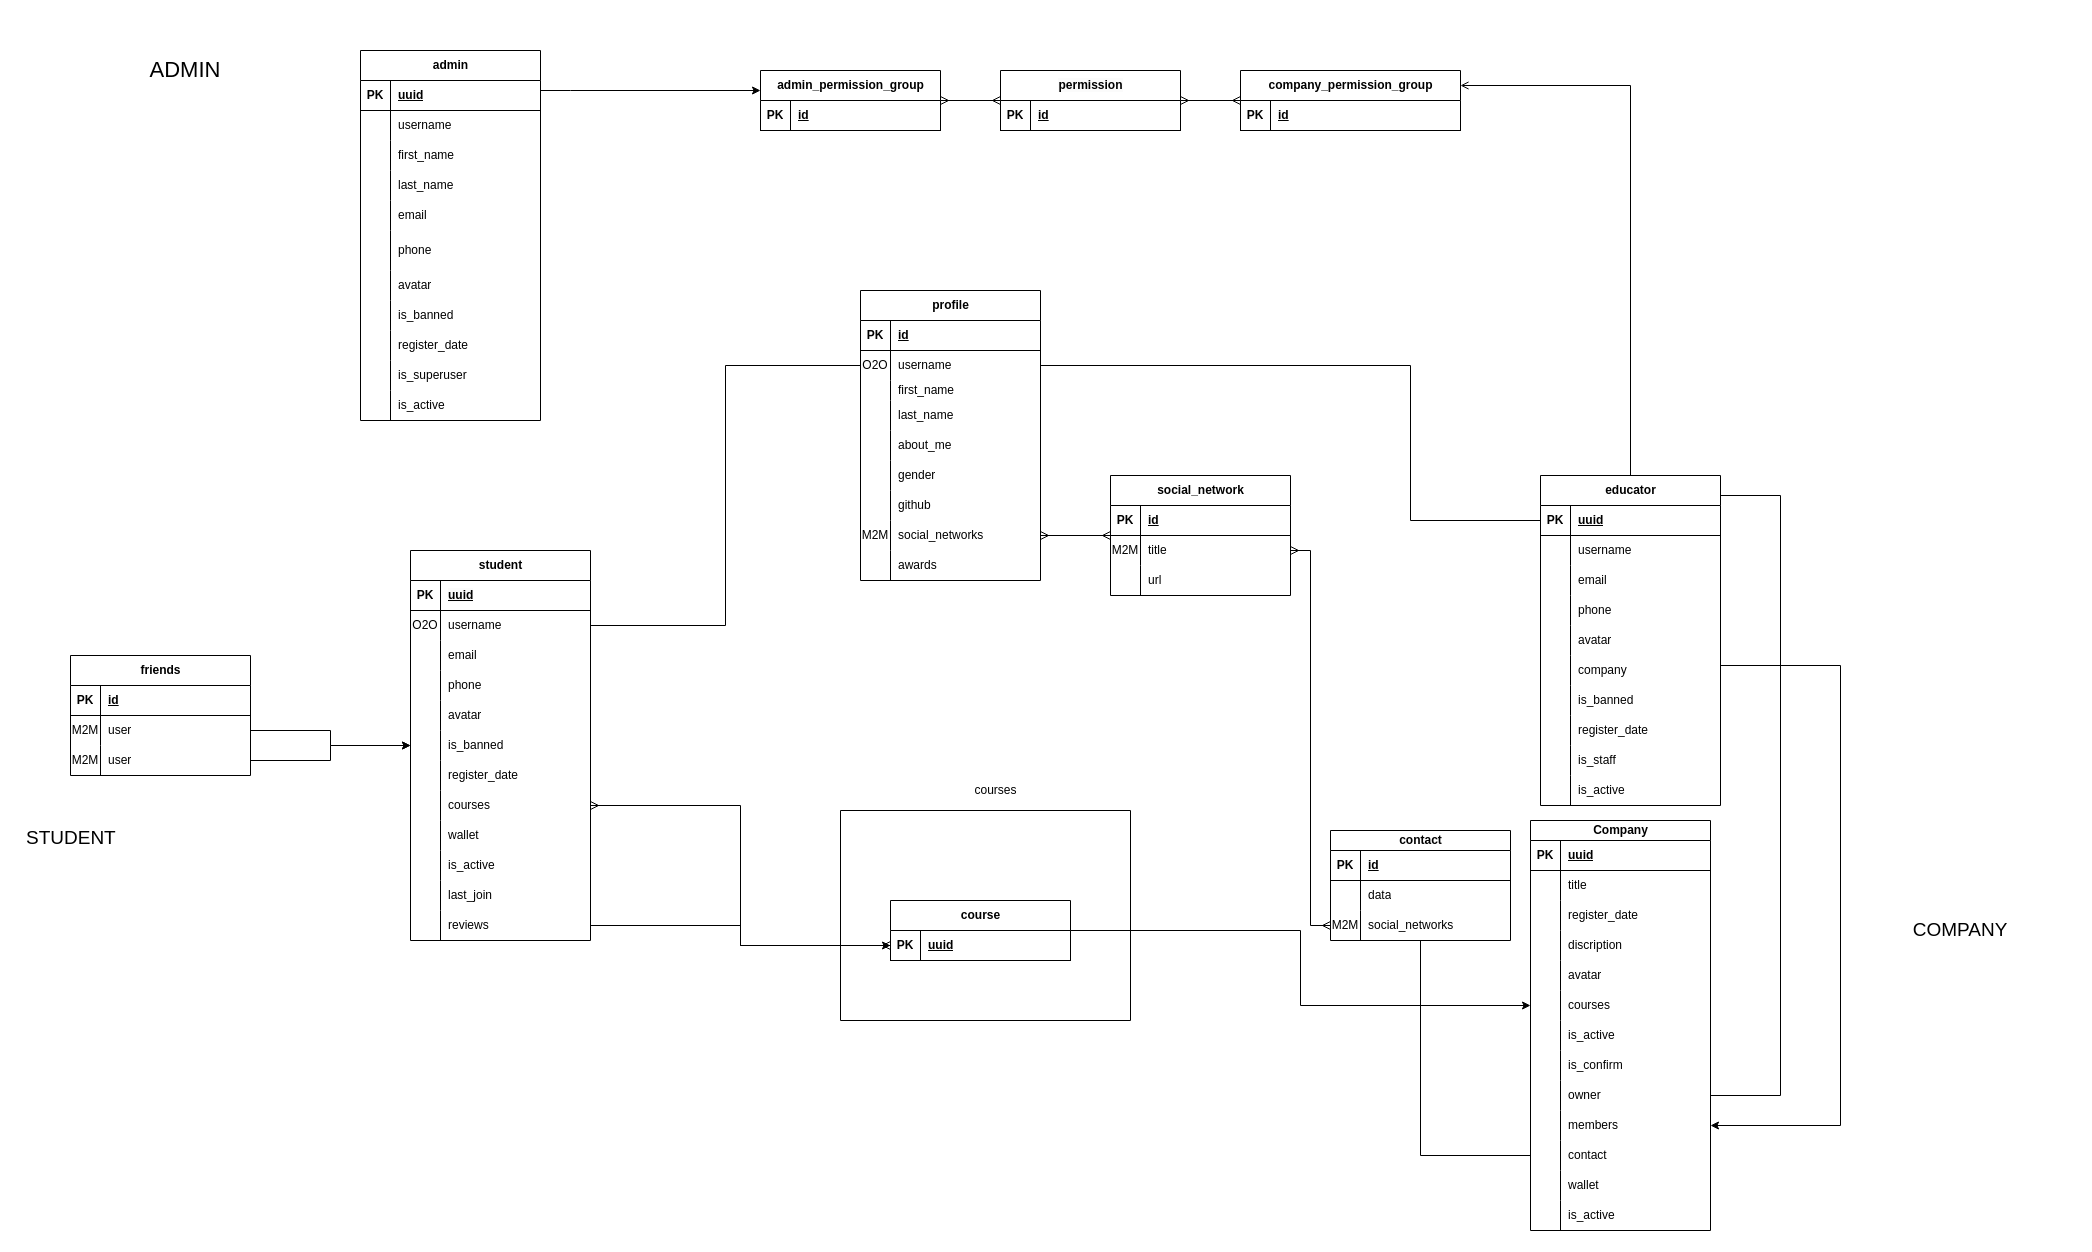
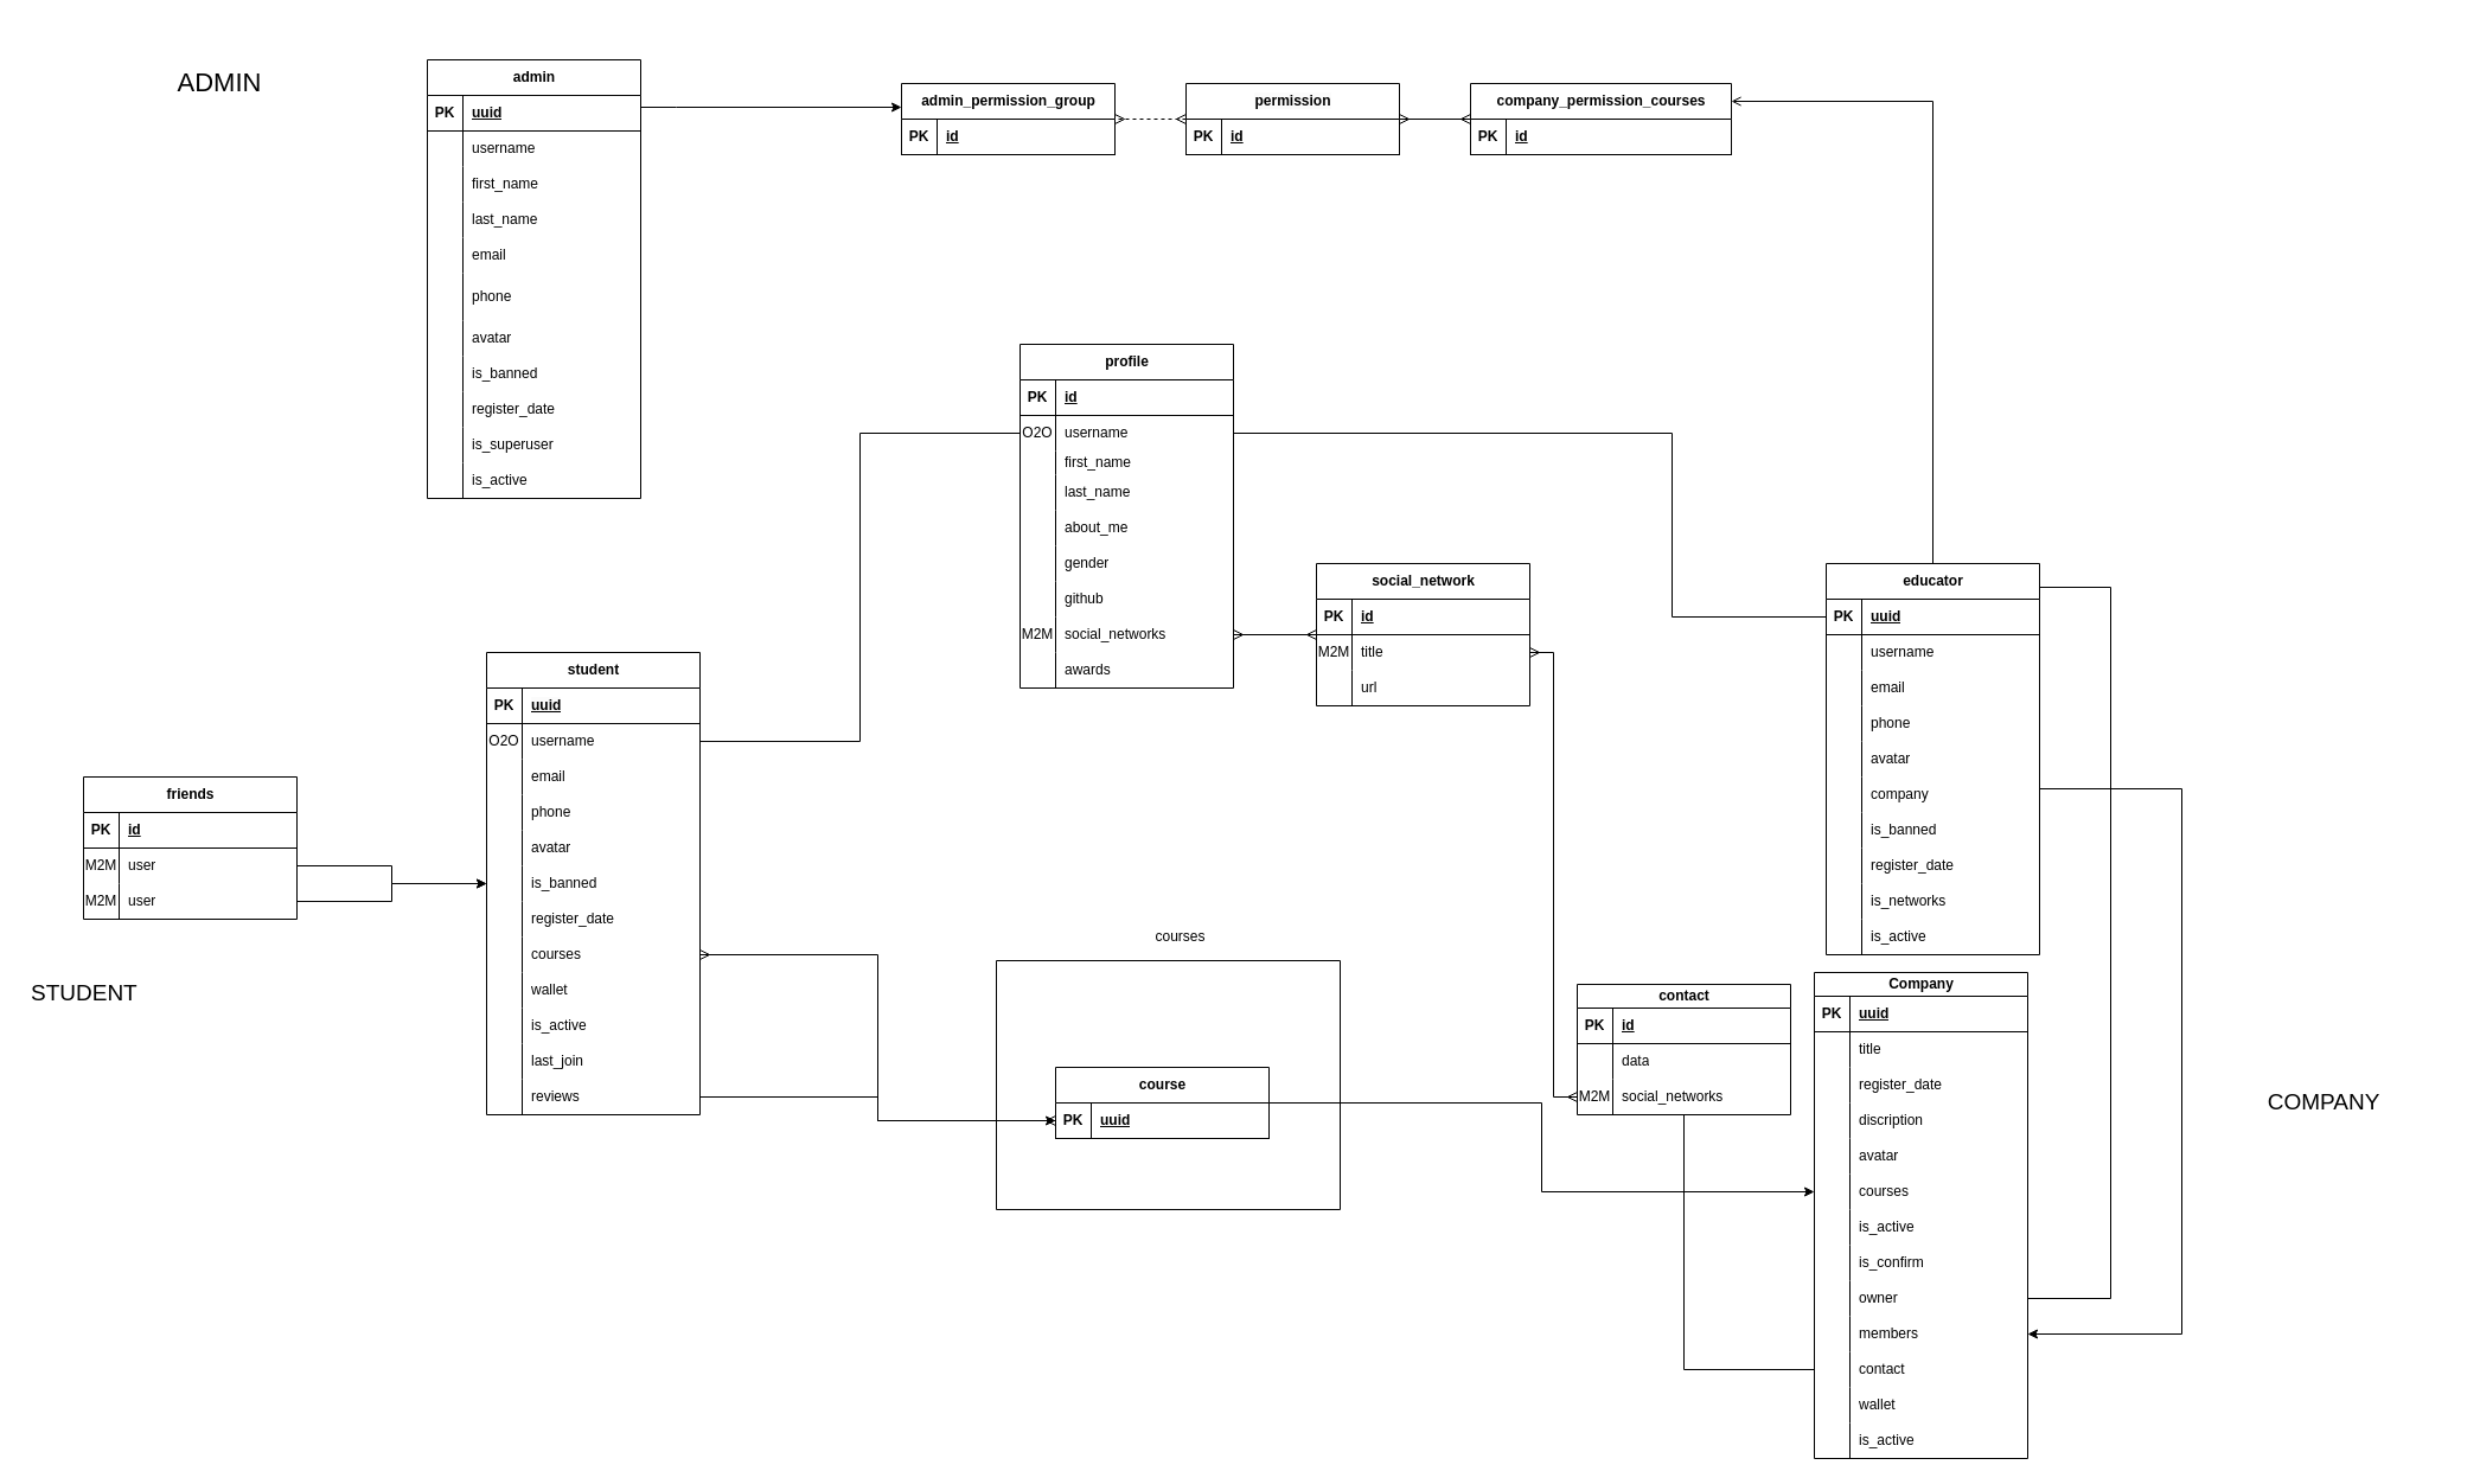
- <mxCell id="178" value="company_permission_group" style="shape=table;startSize=30;container=1;collapsible=1;childLayout=tableLayout;fixedRows=1;rowLines=0;fontStyle=1;align=center;resizeLast=1;html=1;" parent="1" vertex="1"><mxGeometry x="1240" y="70" width="220" height="60" as="geometry" /></mxCell>
+ <mxCell id="178" value="company_permission_courses" style="shape=table;startSize=30;container=1;collapsible=1;childLayout=tableLayout;fixedRows=1;rowLines=0;fontStyle=1;align=center;resizeLast=1;html=1;" parent="1" vertex="1"><mxGeometry x="1240" y="70" width="220" height="60" as="geometry" /></mxCell>
- <mxCell id="187" style="edgeStyle=orthogonalEdgeStyle;rounded=0;orthogonalLoop=1;jettySize=auto;html=1;startArrow=ERmany;startFill=0;endArrow=ERmany;endFill=0;" parent="1" source="188" target="183" edge="1"><mxGeometry relative="1" as="geometry" /></mxCell>
+ <mxCell id="187" style="edgeStyle=orthogonalEdgeStyle;rounded=0;orthogonalLoop=1;jettySize=auto;html=1;startArrow=ERmany;startFill=0;endArrow=ERmany;endFill=0;dashed=1;" parent="1" source="188" target="183" edge="1"><mxGeometry relative="1" as="geometry" /></mxCell>
- <mxCell id="30" value="is_staff" style="shape=partialRectangle;connectable=0;fillColor=none;top=0;left=0;bottom=0;right=0;align=left;spacingLeft=6;overflow=hidden;whiteSpace=wrap;html=1;" parent="28" vertex="1"><mxGeometry x="30" width="150" height="30" as="geometry"><mxRectangle width="150" height="30" as="alternateBounds" /></mxGeometry></mxCell>
+ <mxCell id="30" value="is_networks" style="shape=partialRectangle;connectable=0;fillColor=none;top=0;left=0;bottom=0;right=0;align=left;spacingLeft=6;overflow=hidden;whiteSpace=wrap;html=1;" parent="28" vertex="1"><mxGeometry x="30" width="150" height="30" as="geometry"><mxRectangle width="150" height="30" as="alternateBounds" /></mxGeometry></mxCell>
